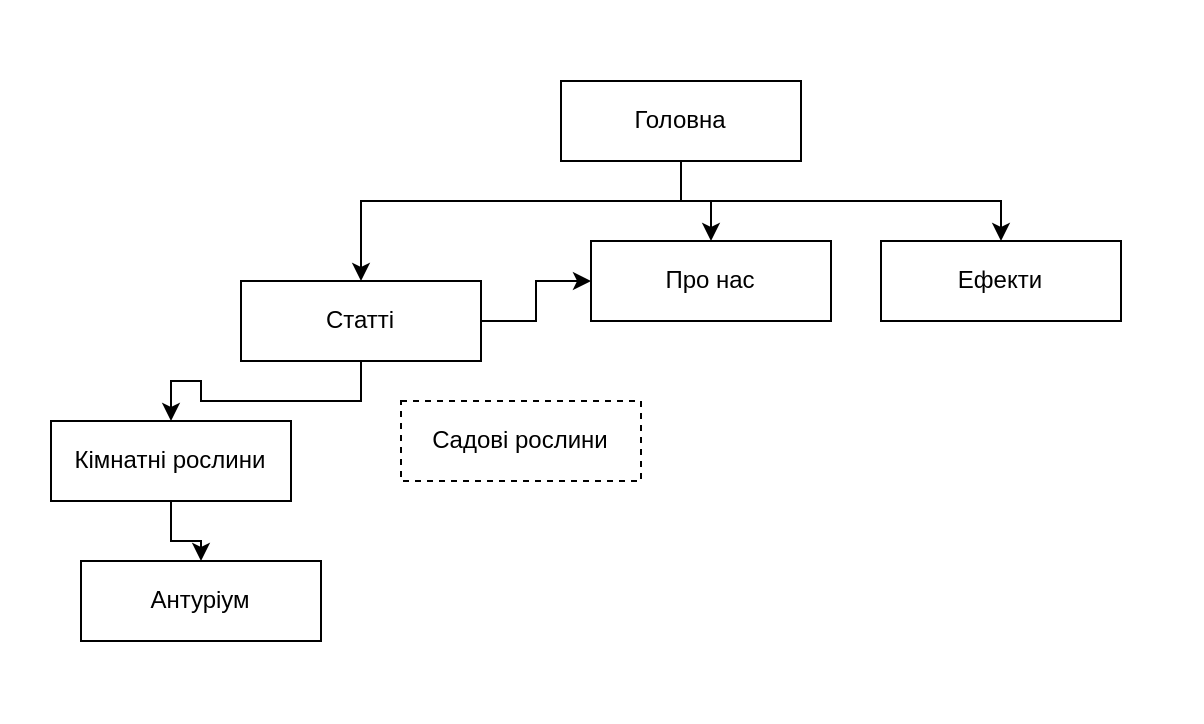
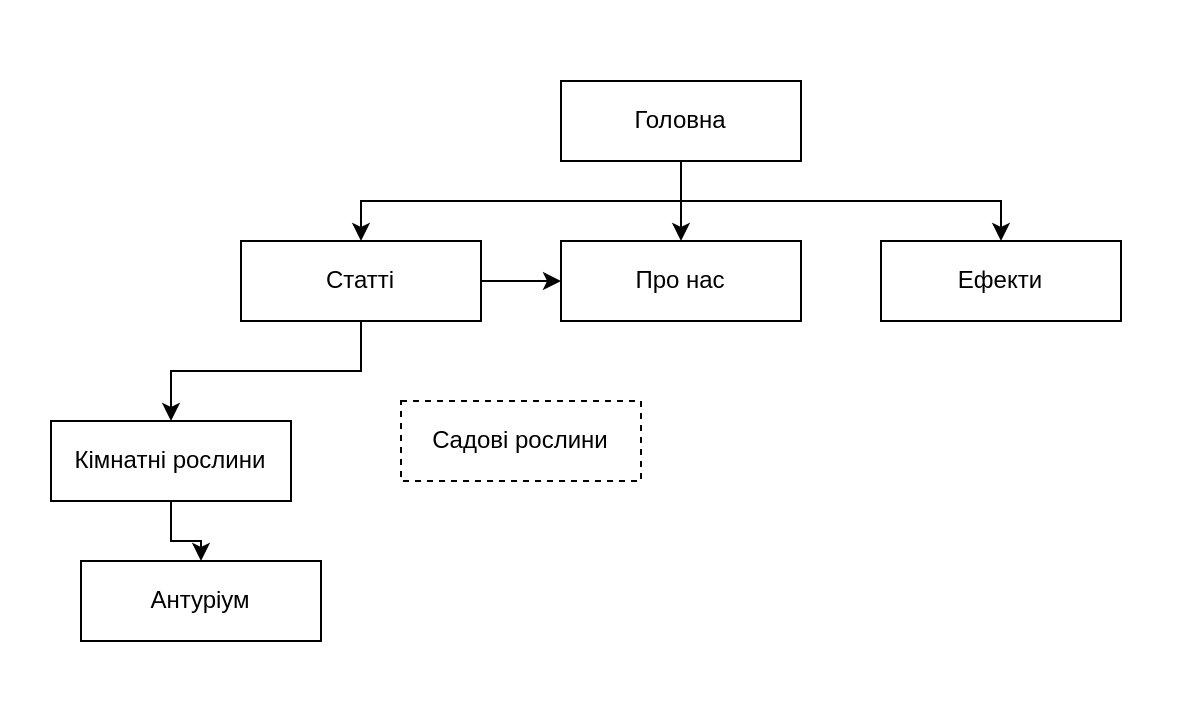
- <mxCell id="10" value="Про нас" style="rounded=0;whiteSpace=wrap;html=1;" vertex="1" parent="1"><mxGeometry x="295" y="120" width="120" height="40" as="geometry" /></mxCell>
+ <mxCell id="10" value="Про нас" style="rounded=0;whiteSpace=wrap;html=1;" vertex="1" parent="1"><mxGeometry x="280" y="120" width="120" height="40" as="geometry" /></mxCell>
- <mxCell id="9" value="Статті" style="rounded=0;whiteSpace=wrap;html=1;" vertex="1" parent="1"><mxGeometry x="120" y="140" width="120" height="40" as="geometry" /></mxCell>
+ <mxCell id="9" value="Статті" style="rounded=0;whiteSpace=wrap;html=1;" vertex="1" parent="1"><mxGeometry x="120" y="120" width="120" height="40" as="geometry" /></mxCell>
